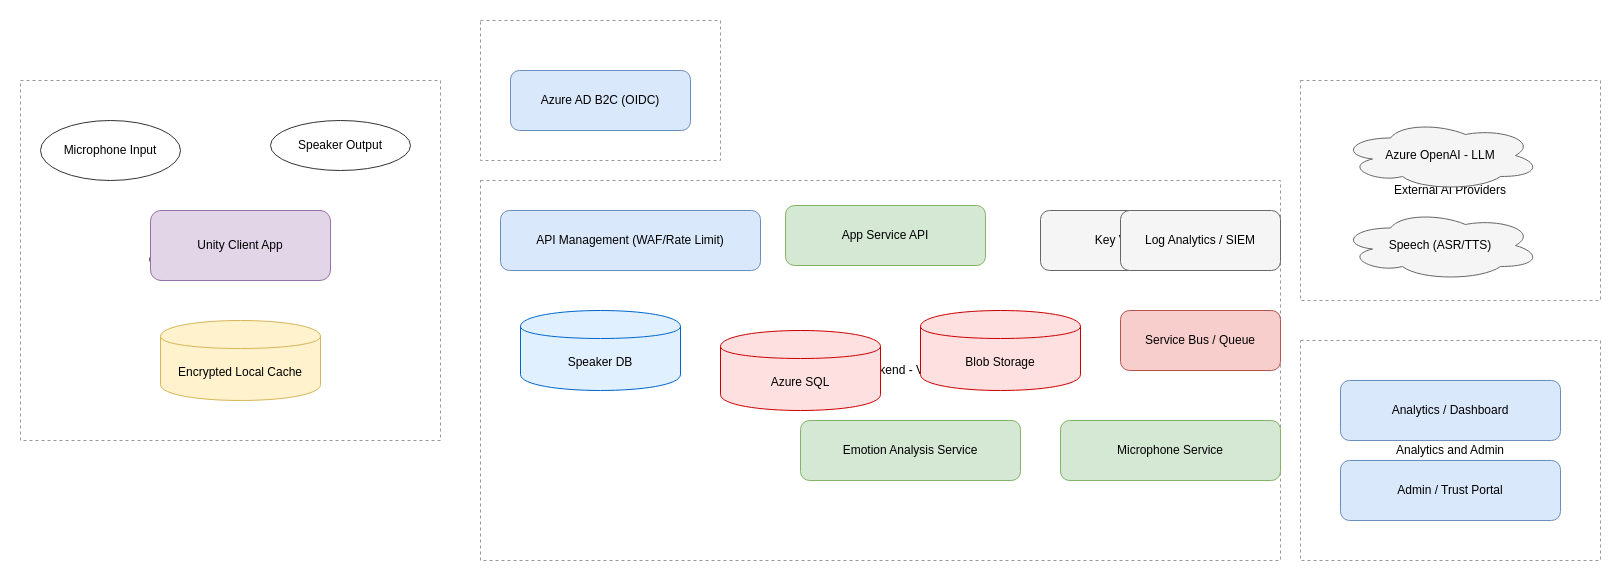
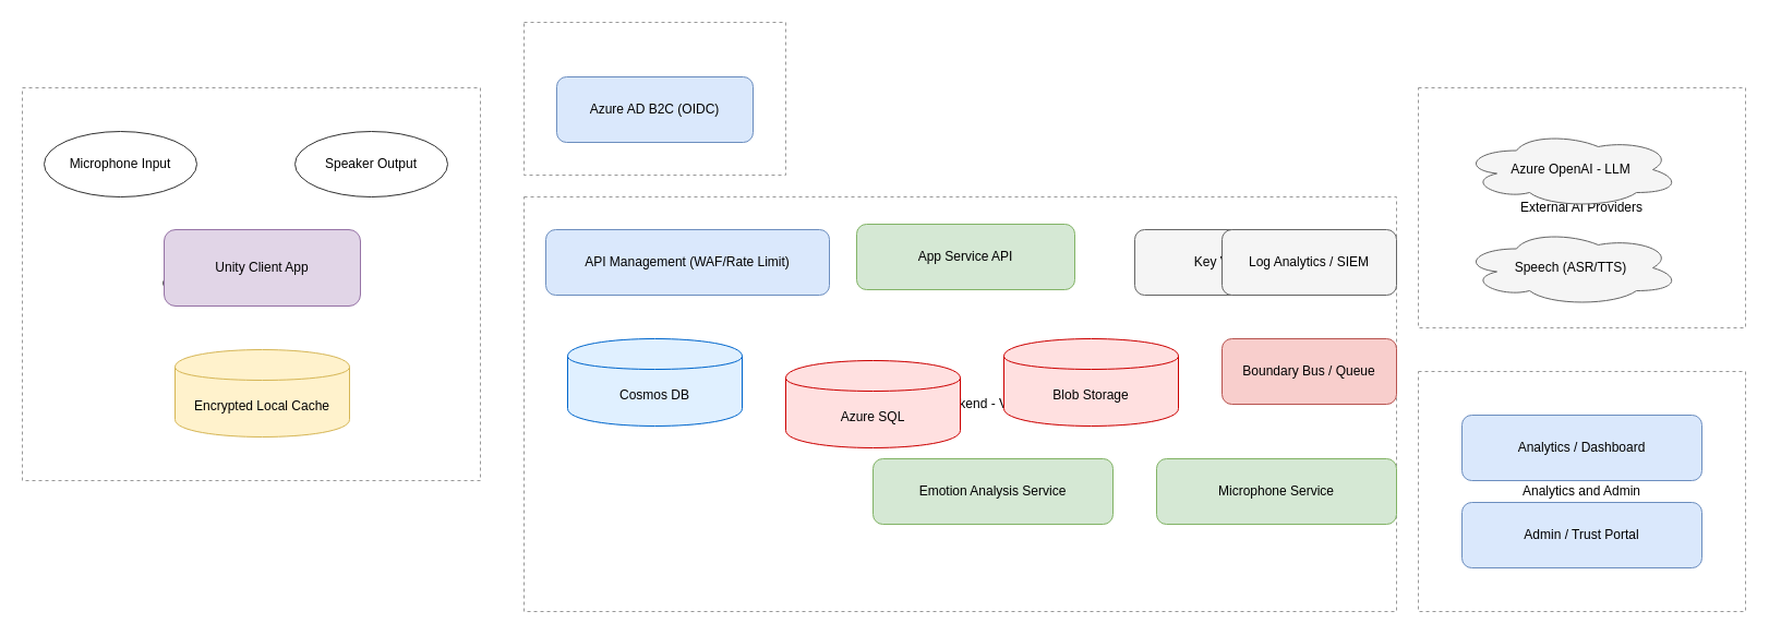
- <mxCell id="4" value="Speaker Output" style="shape=ellipse;whiteSpace=wrap;html=1;fillColor=#ffffff;strokeColor=#333333;" vertex="1" parent="2"><mxGeometry x="250" y="40" width="140" height="50" as="geometry" /></mxCell>
+ <mxCell id="4" value="Speaker Output" style="shape=ellipse;whiteSpace=wrap;html=1;fillColor=#ffffff;strokeColor=#333333;" vertex="1" parent="2"><mxGeometry x="250" y="40" width="140" height="60" as="geometry" /></mxCell>
- <mxCell id="17" value="Service Bus / Queue" style="rounded=1;whiteSpace=wrap;html=1;fillColor=#f8cecc;strokeColor=#b85450;" vertex="1" parent="9"><mxGeometry x="640" y="130" width="160" height="60" as="geometry" /></mxCell>
+ <mxCell id="17" value="Boundary Bus / Queue" style="rounded=1;whiteSpace=wrap;html=1;fillColor=#f8cecc;strokeColor=#b85450;" vertex="1" parent="9"><mxGeometry x="640" y="130" width="160" height="60" as="geometry" /></mxCell>
- <mxCell id="14" value="Speaker DB" style="shape=cylinder;whiteSpace=wrap;html=1;boundedLbl=1;fillColor=#e0f0ff;strokeColor=#06c;" vertex="1" parent="9"><mxGeometry x="40" y="130" width="160" height="80" as="geometry" /></mxCell>
+ <mxCell id="14" value="Cosmos DB" style="shape=cylinder;whiteSpace=wrap;html=1;boundedLbl=1;fillColor=#e0f0ff;strokeColor=#06c;" vertex="1" parent="9"><mxGeometry x="40" y="130" width="160" height="80" as="geometry" /></mxCell>
